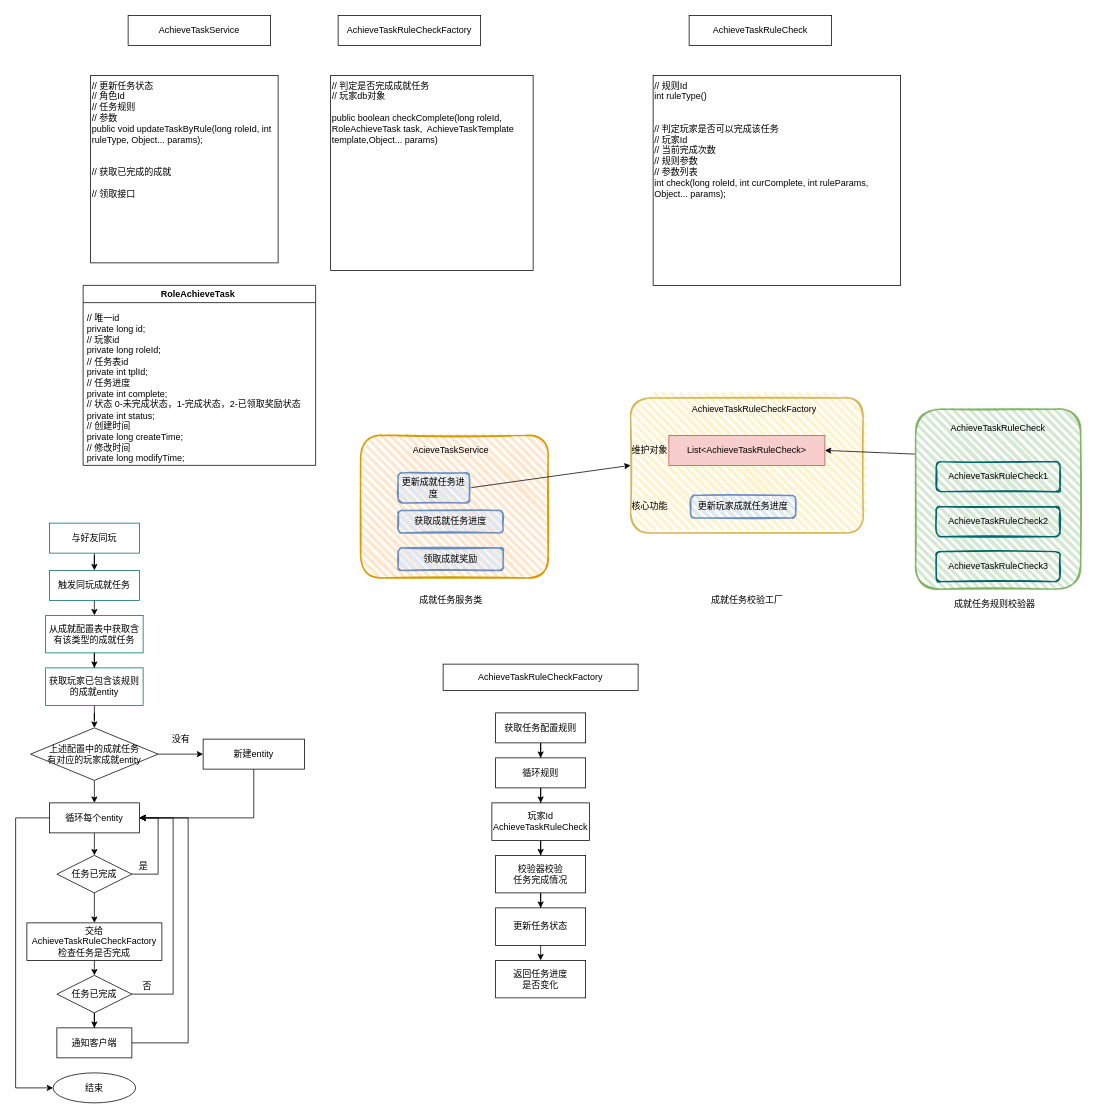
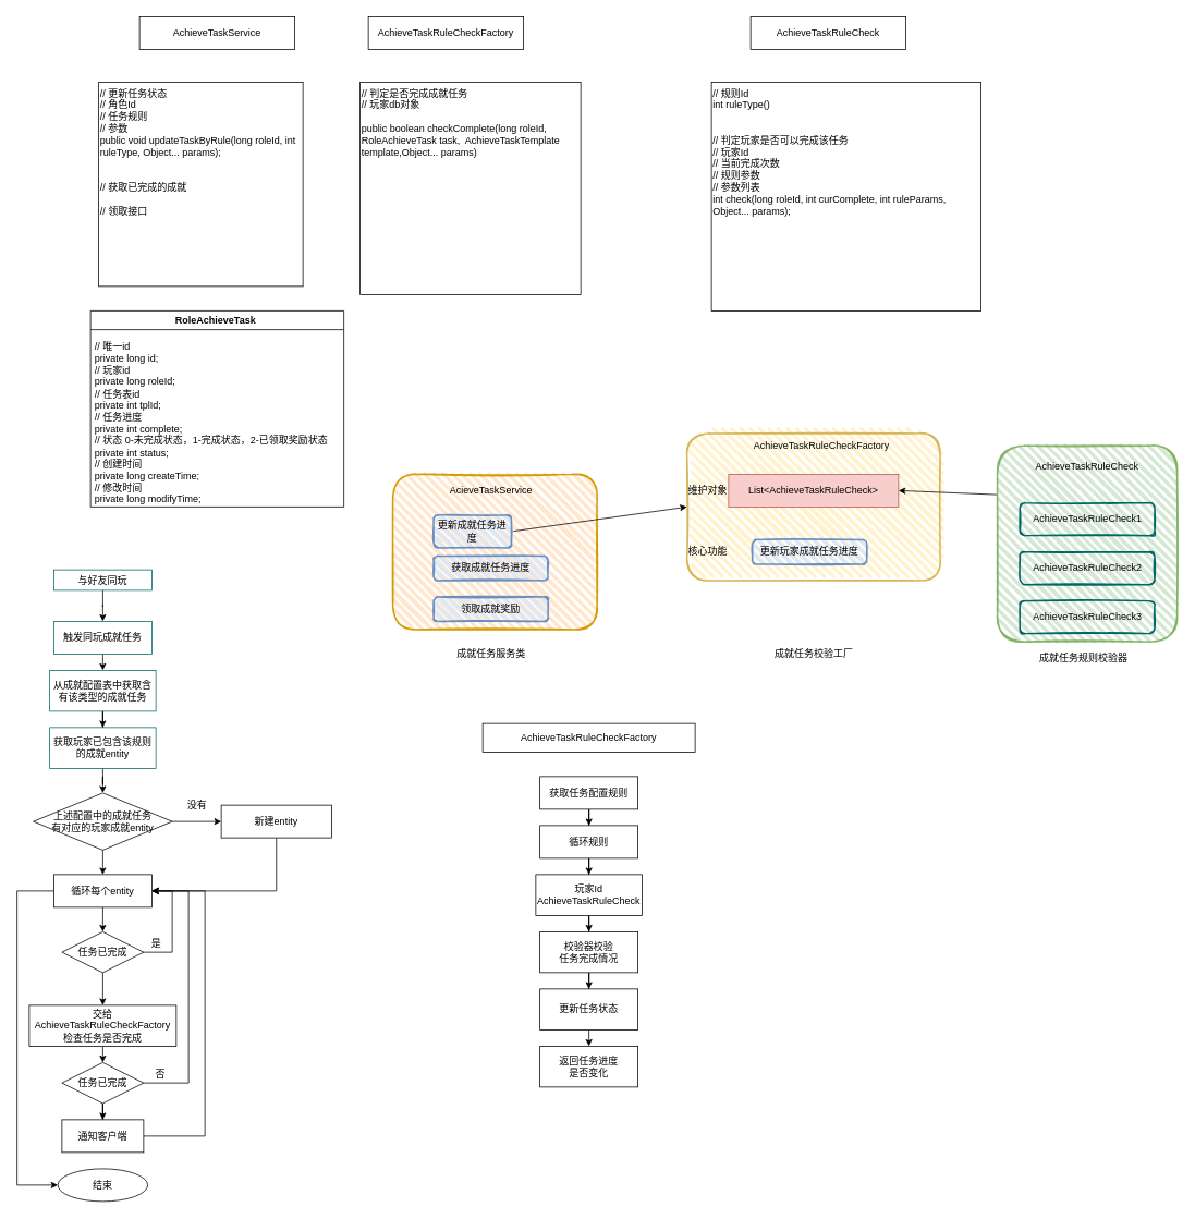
- <mxCell id="31" value="与好友同玩" style="rounded=0;whiteSpace=wrap;html=1;strokeColor=#006666;fillColor=none;" vertex="1" parent="1"><mxGeometry x="65" y="697" width="120" height="40" as="geometry" /></mxCell>
+ <mxCell id="31" value="与好友同玩" style="rounded=0;whiteSpace=wrap;html=1;strokeColor=#006666;fillColor=none;" vertex="1" parent="1"><mxGeometry x="65" y="697" width="120" height="25" as="geometry" /></mxCell>
